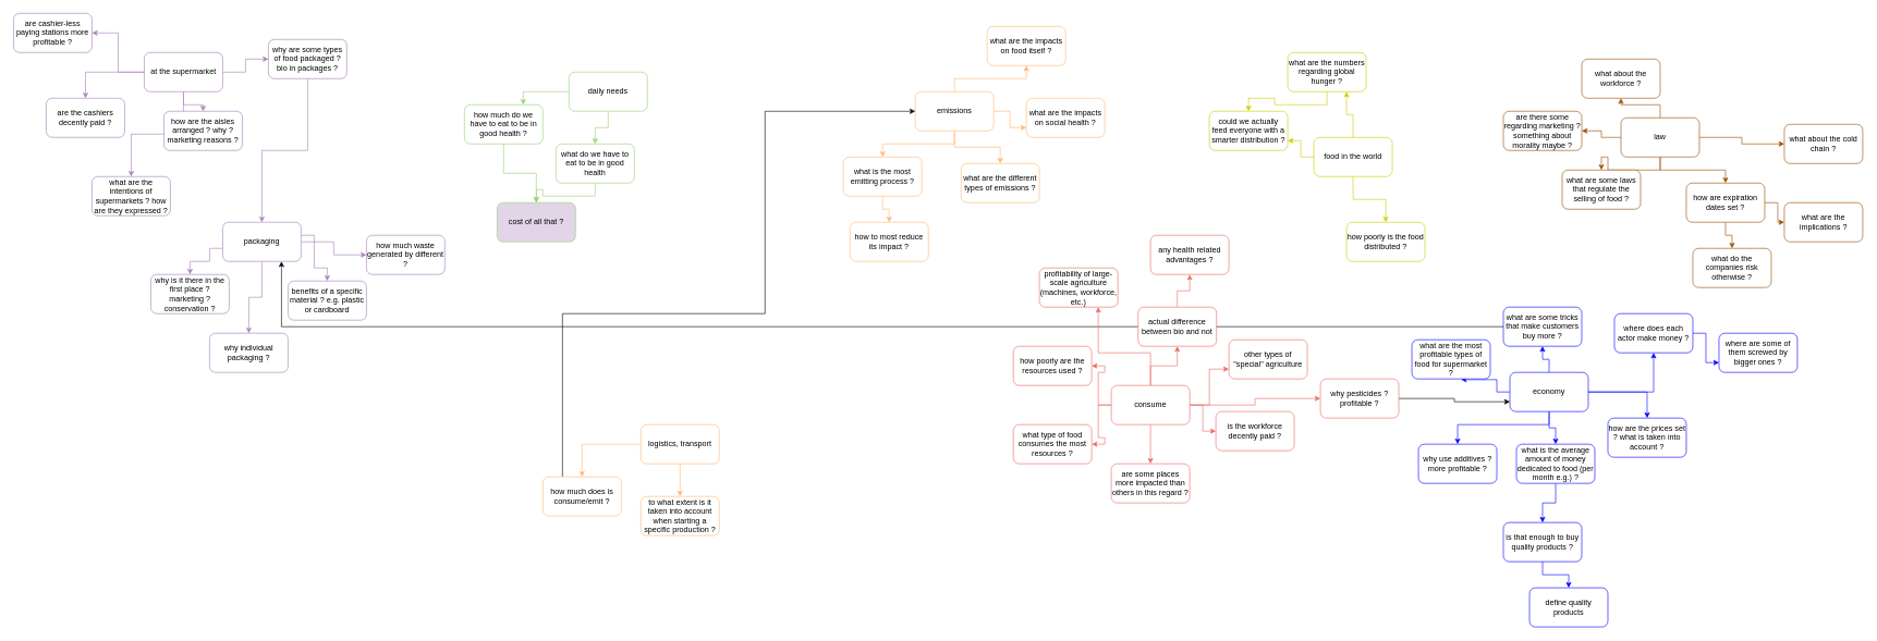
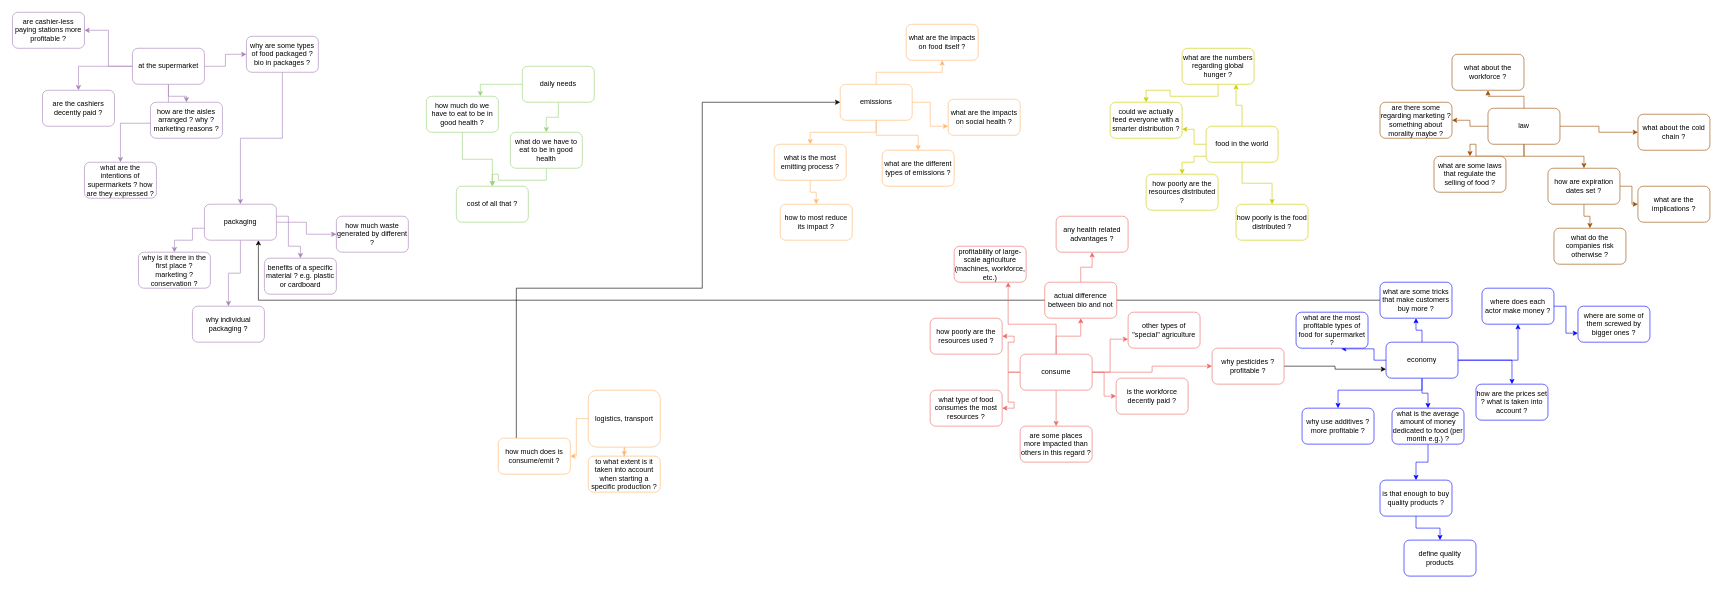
- <mxCell id="29" value="what are the impacts on social health ?" style="rounded=1;whiteSpace=wrap;html=1;strokeColor=#FFB570;" vertex="1" parent="1"><mxGeometry x="1570" y="150" width="120" height="60" as="geometry" /></mxCell>
+ <mxCell id="29" value="what are the impacts on social health ?" style="rounded=1;whiteSpace=wrap;html=1;strokeColor=#FFB570;" vertex="1" parent="1"><mxGeometry x="1580" y="165" width="120" height="60" as="geometry" /></mxCell>
+ <mxCell id="32" style="edgeStyle=orthogonalEdgeStyle;rounded=0;orthogonalLoop=1;jettySize=auto;html=1;strokeColor=#CCCC00;" edge="1" parent="1" source="35" target="36"><mxGeometry relative="1" as="geometry"><Array as="points"><mxPoint x="1990" y="260" /><mxPoint x="1990" y="270" /><mxPoint x="1970" y="270" /></Array></mxGeometry></mxCell>
+ <mxCell id="36" value="how poorly are the resources distributed ?" style="rounded=1;whiteSpace=wrap;html=1;strokeColor=#CCCC00;" vertex="1" parent="1"><mxGeometry x="1910" y="290" width="120" height="60" as="geometry" /></mxCell>
- <mxCell id="19" value="cost of all that ?" style="rounded=1;whiteSpace=wrap;html=1;strokeColor=#97D077;fillColor=#e1d5e7;" vertex="1" parent="1"><mxGeometry x="760" y="310" width="120" height="60" as="geometry" /></mxCell>
+ <mxCell id="19" value="cost of all that ?" style="rounded=1;whiteSpace=wrap;html=1;strokeColor=#97D077;" vertex="1" parent="1"><mxGeometry x="760" y="310" width="120" height="60" as="geometry" /></mxCell>
- <mxCell id="99" value="logistics, transport" style="rounded=1;whiteSpace=wrap;html=1;strokeColor=#FFB570;" vertex="1" parent="1"><mxGeometry x="980" y="650" width="120" height="60" as="geometry" /></mxCell>
+ <mxCell id="99" value="logistics, transport" style="rounded=1;whiteSpace=wrap;html=1;strokeColor=#FFB570;" vertex="1" parent="1"><mxGeometry x="980" y="650" width="120" height="95" as="geometry" /></mxCell>
